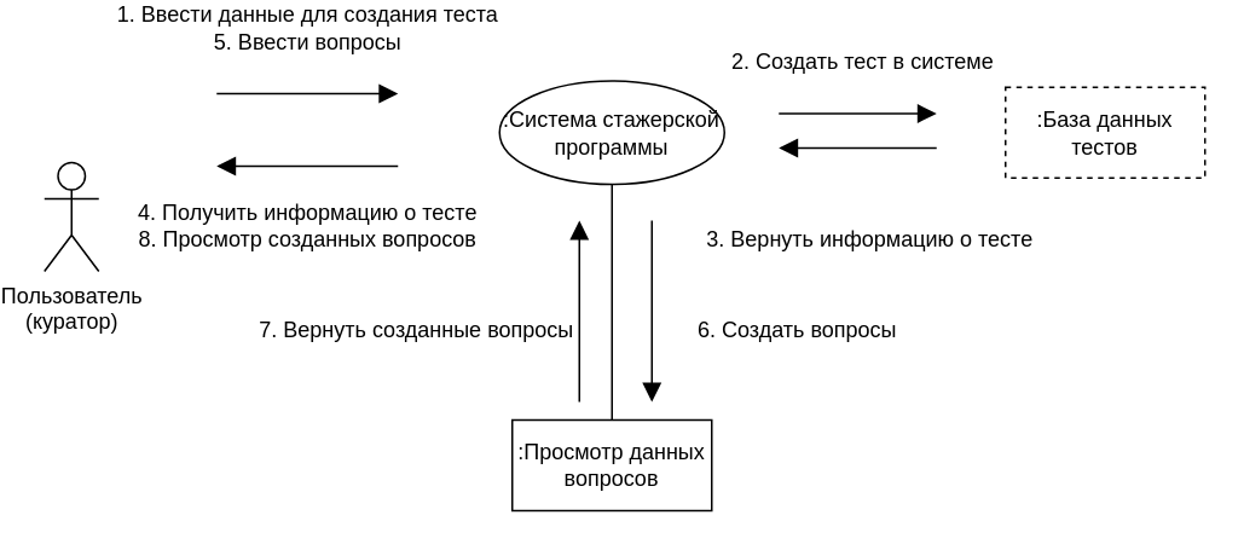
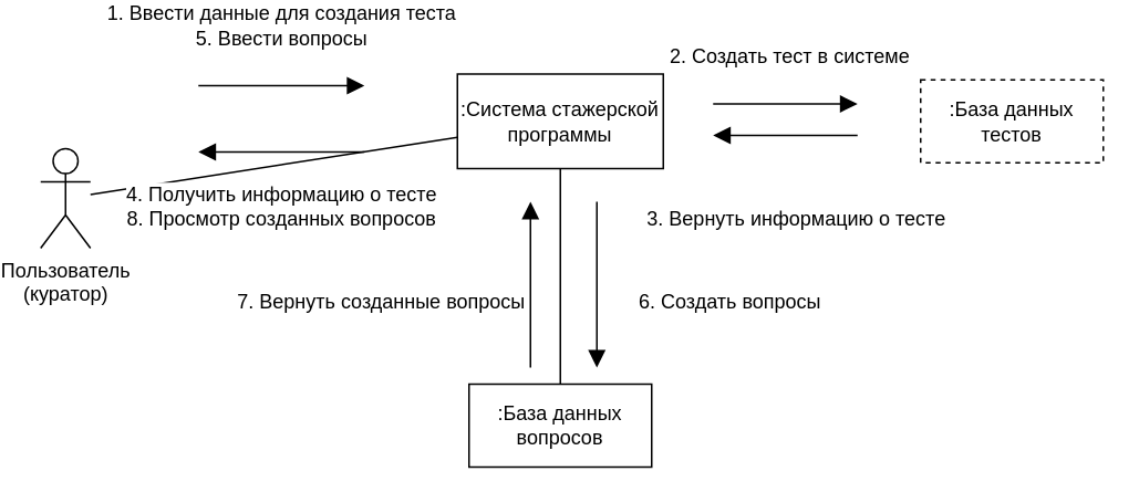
- <mxCell id="5" value=":Система стажерской программы" style="ellipse;html=1;whiteSpace=wrap;" parent="1" vertex="1"><mxGeometry x="271" y="20" width="124" height="57" as="geometry" /></mxCell>
+ <mxCell id="5" value=":Система стажерской программы" style="html=1;whiteSpace=wrap;" parent="1" vertex="1"><mxGeometry x="271" y="20" width="124" height="57" as="geometry" /></mxCell>
+ <mxCell id="2" style="edgeStyle=none;curved=1;rounded=0;orthogonalLoop=1;jettySize=auto;html=1;fontSize=12;startSize=8;endSize=8;endArrow=none;startFill=0;" parent="1" source="3" target="5" edge="1"><mxGeometry relative="1" as="geometry" /></mxCell>
- <mxCell id="10" value=":Просмотр данных вопросов" style="html=1;whiteSpace=wrap;" vertex="1" parent="1"><mxGeometry x="278" y="207" width="110" height="50" as="geometry" /></mxCell>
+ <mxCell id="10" value=":База данных вопросов" style="html=1;whiteSpace=wrap;" vertex="1" parent="1"><mxGeometry x="278" y="207" width="110" height="50" as="geometry" /></mxCell>
